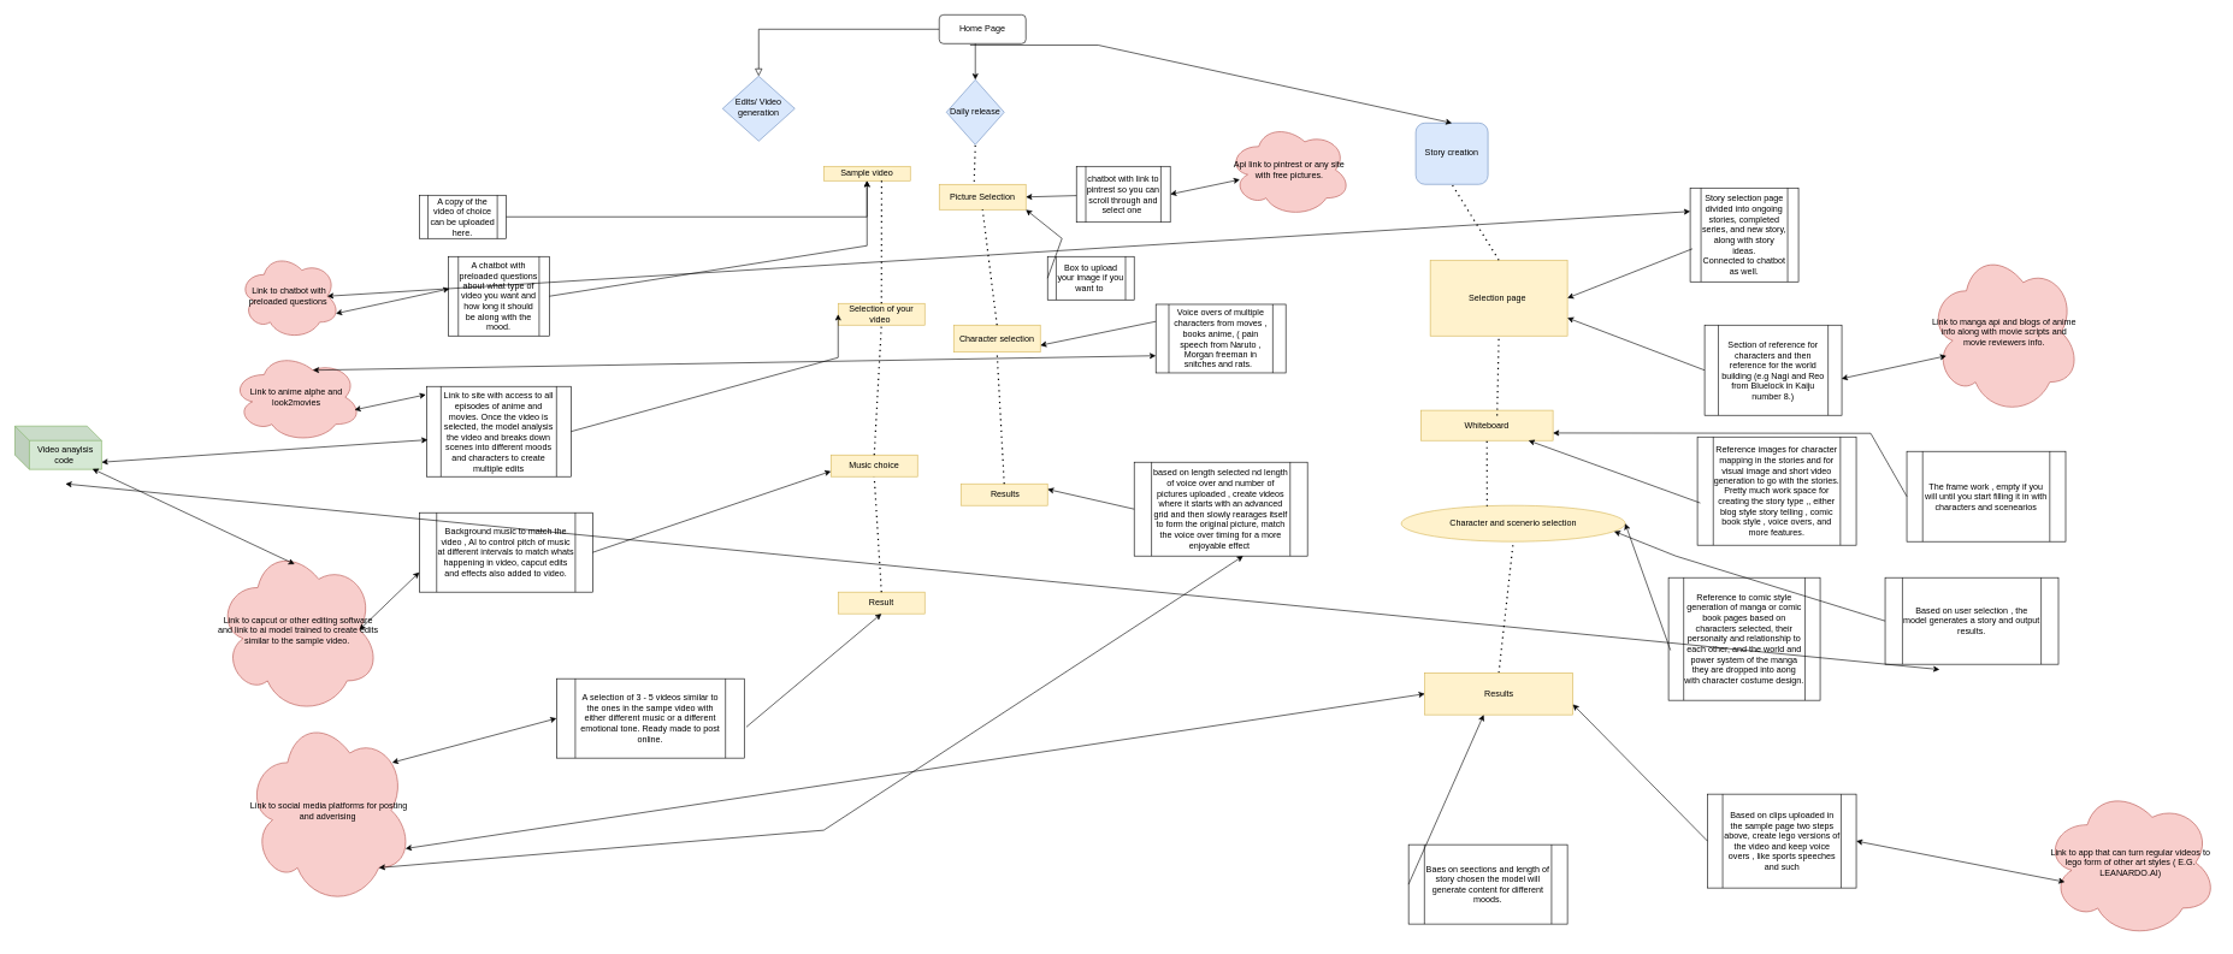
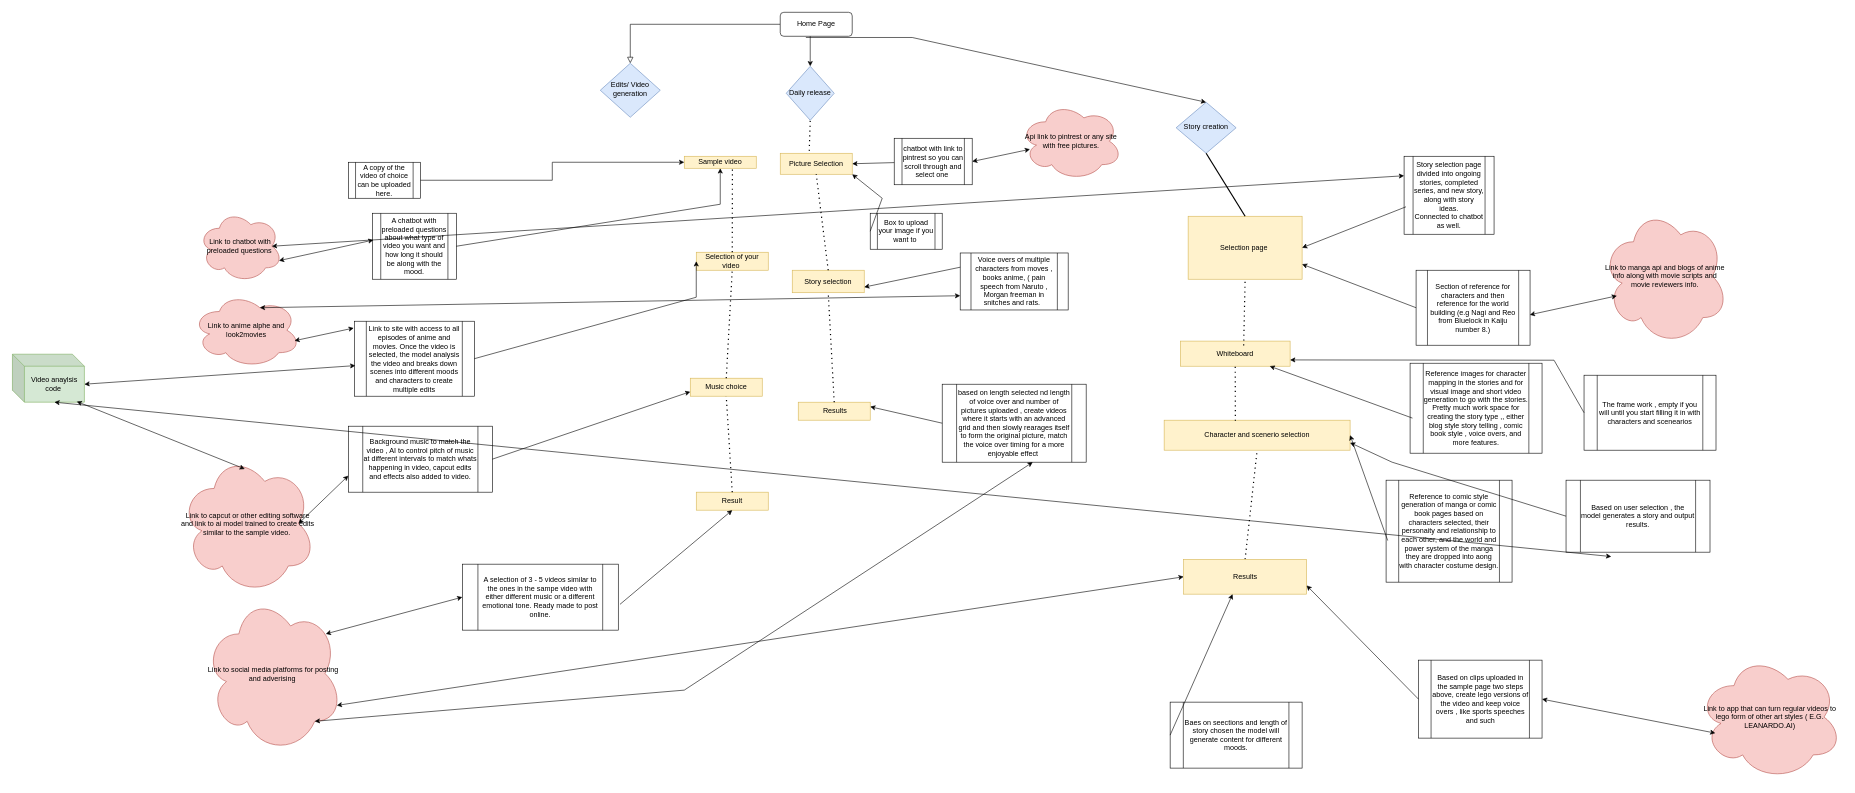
- <mxCell id="5" value="Story creation" style="whiteSpace=wrap;html=1;shadow=0;fontFamily=Helvetica;fontSize=12;align=center;strokeWidth=1;spacing=6;spacingTop=-4;fillColor=#dae8fc;strokeColor=#6c8ebf;rounded=1;" vertex="1" parent="1"><mxGeometry x="1960" y="170" width="100" height="85" as="geometry" /></mxCell>
+ <mxCell id="5" value="Story creation" style="rhombus;whiteSpace=wrap;html=1;shadow=0;fontFamily=Helvetica;fontSize=12;align=center;strokeWidth=1;spacing=6;spacingTop=-4;fillColor=#dae8fc;strokeColor=#6c8ebf;" vertex="1" parent="1"><mxGeometry x="1960" y="170" width="100" height="85" as="geometry" /></mxCell>
- <mxCell id="9" value="Sample video" style="rounded=0;whiteSpace=wrap;html=1;fillColor=#fff2cc;strokeColor=#d6b656;" vertex="1" parent="1"><mxGeometry x="1140" y="230" width="120" height="20" as="geometry" /></mxCell>
+ <mxCell id="9" value="Sample video" style="rounded=0;whiteSpace=wrap;html=1;fillColor=#fff2cc;strokeColor=#d6b656;" vertex="1" parent="1"><mxGeometry y="260" width="120" height="20" as="geometry" x="1140" /></mxCell>
- <mxCell id="60" value="" style="endArrow=none;dashed=1;html=1;dashPattern=1 3;strokeWidth=2;rounded=0;entryX=0.5;entryY=1;entryDx=0;entryDy=0;exitX=0.5;exitY=0;exitDx=0;exitDy=0;" edge="1" parent="1" source="55" target="5"><mxGeometry width="50" height="50" relative="1" as="geometry"><mxPoint x="1700" y="460" as="sourcePoint" /><mxPoint x="1750" y="410" as="targetPoint" /></mxGeometry></mxCell>
+ <mxCell id="60" value="" style="endArrow=none;dashed=0;html=1;dashPattern=1 3;strokeWidth=2;rounded=0;entryX=0.5;entryY=1;entryDx=0;entryDy=0;exitX=0.5;exitY=0;exitDx=0;exitDy=0;" edge="1" parent="1" source="55" target="5"><mxGeometry width="50" height="50" relative="1" as="geometry"><mxPoint x="1700" y="460" as="sourcePoint" /><mxPoint x="1750" y="410" as="targetPoint" /></mxGeometry></mxCell>
- <mxCell id="28" value="Character selection" style="whiteSpace=wrap;html=1;fillColor=#fff2cc;strokeColor=#d6b656;" vertex="1" parent="1"><mxGeometry x="1320" y="450" width="120" height="37.5" as="geometry" /></mxCell>
+ <mxCell id="28" value="Story selection" style="whiteSpace=wrap;html=1;fillColor=#fff2cc;strokeColor=#d6b656;" vertex="1" parent="1"><mxGeometry x="1320" y="450" width="120" height="37.5" as="geometry" /></mxCell>
- <mxCell id="21" value="Video anaylsis code&amp;nbsp;" style="shape=cube;whiteSpace=wrap;html=1;boundedLbl=1;backgroundOutline=1;darkOpacity=0.05;darkOpacity2=0.1;fillColor=#d5e8d4;strokeColor=#82b366;" vertex="1" parent="1"><mxGeometry x="20" y="590" width="120" height="60" as="geometry" /></mxCell>
+ <mxCell id="21" value="Video anaylsis code&amp;nbsp;" style="shape=cube;whiteSpace=wrap;html=1;boundedLbl=1;backgroundOutline=1;darkOpacity=0.05;darkOpacity2=0.1;fillColor=#d5e8d4;strokeColor=#82b366;" vertex="1" parent="1"><mxGeometry x="20" y="590" width="120" height="80" as="geometry" /></mxCell>
- <mxCell id="57" value="Character and scenerio selection" style="ellipse;whiteSpace=wrap;html=1;fillColor=#fff2cc;strokeColor=#d6b656;" vertex="1" parent="1"><mxGeometry x="1940" y="700" width="310" height="50" as="geometry" /></mxCell>
+ <mxCell id="57" value="Character and scenerio selection" style="rounded=0;whiteSpace=wrap;html=1;fillColor=#fff2cc;strokeColor=#d6b656;" vertex="1" parent="1"><mxGeometry x="1940" y="700" width="310" height="50" as="geometry" /></mxCell>
